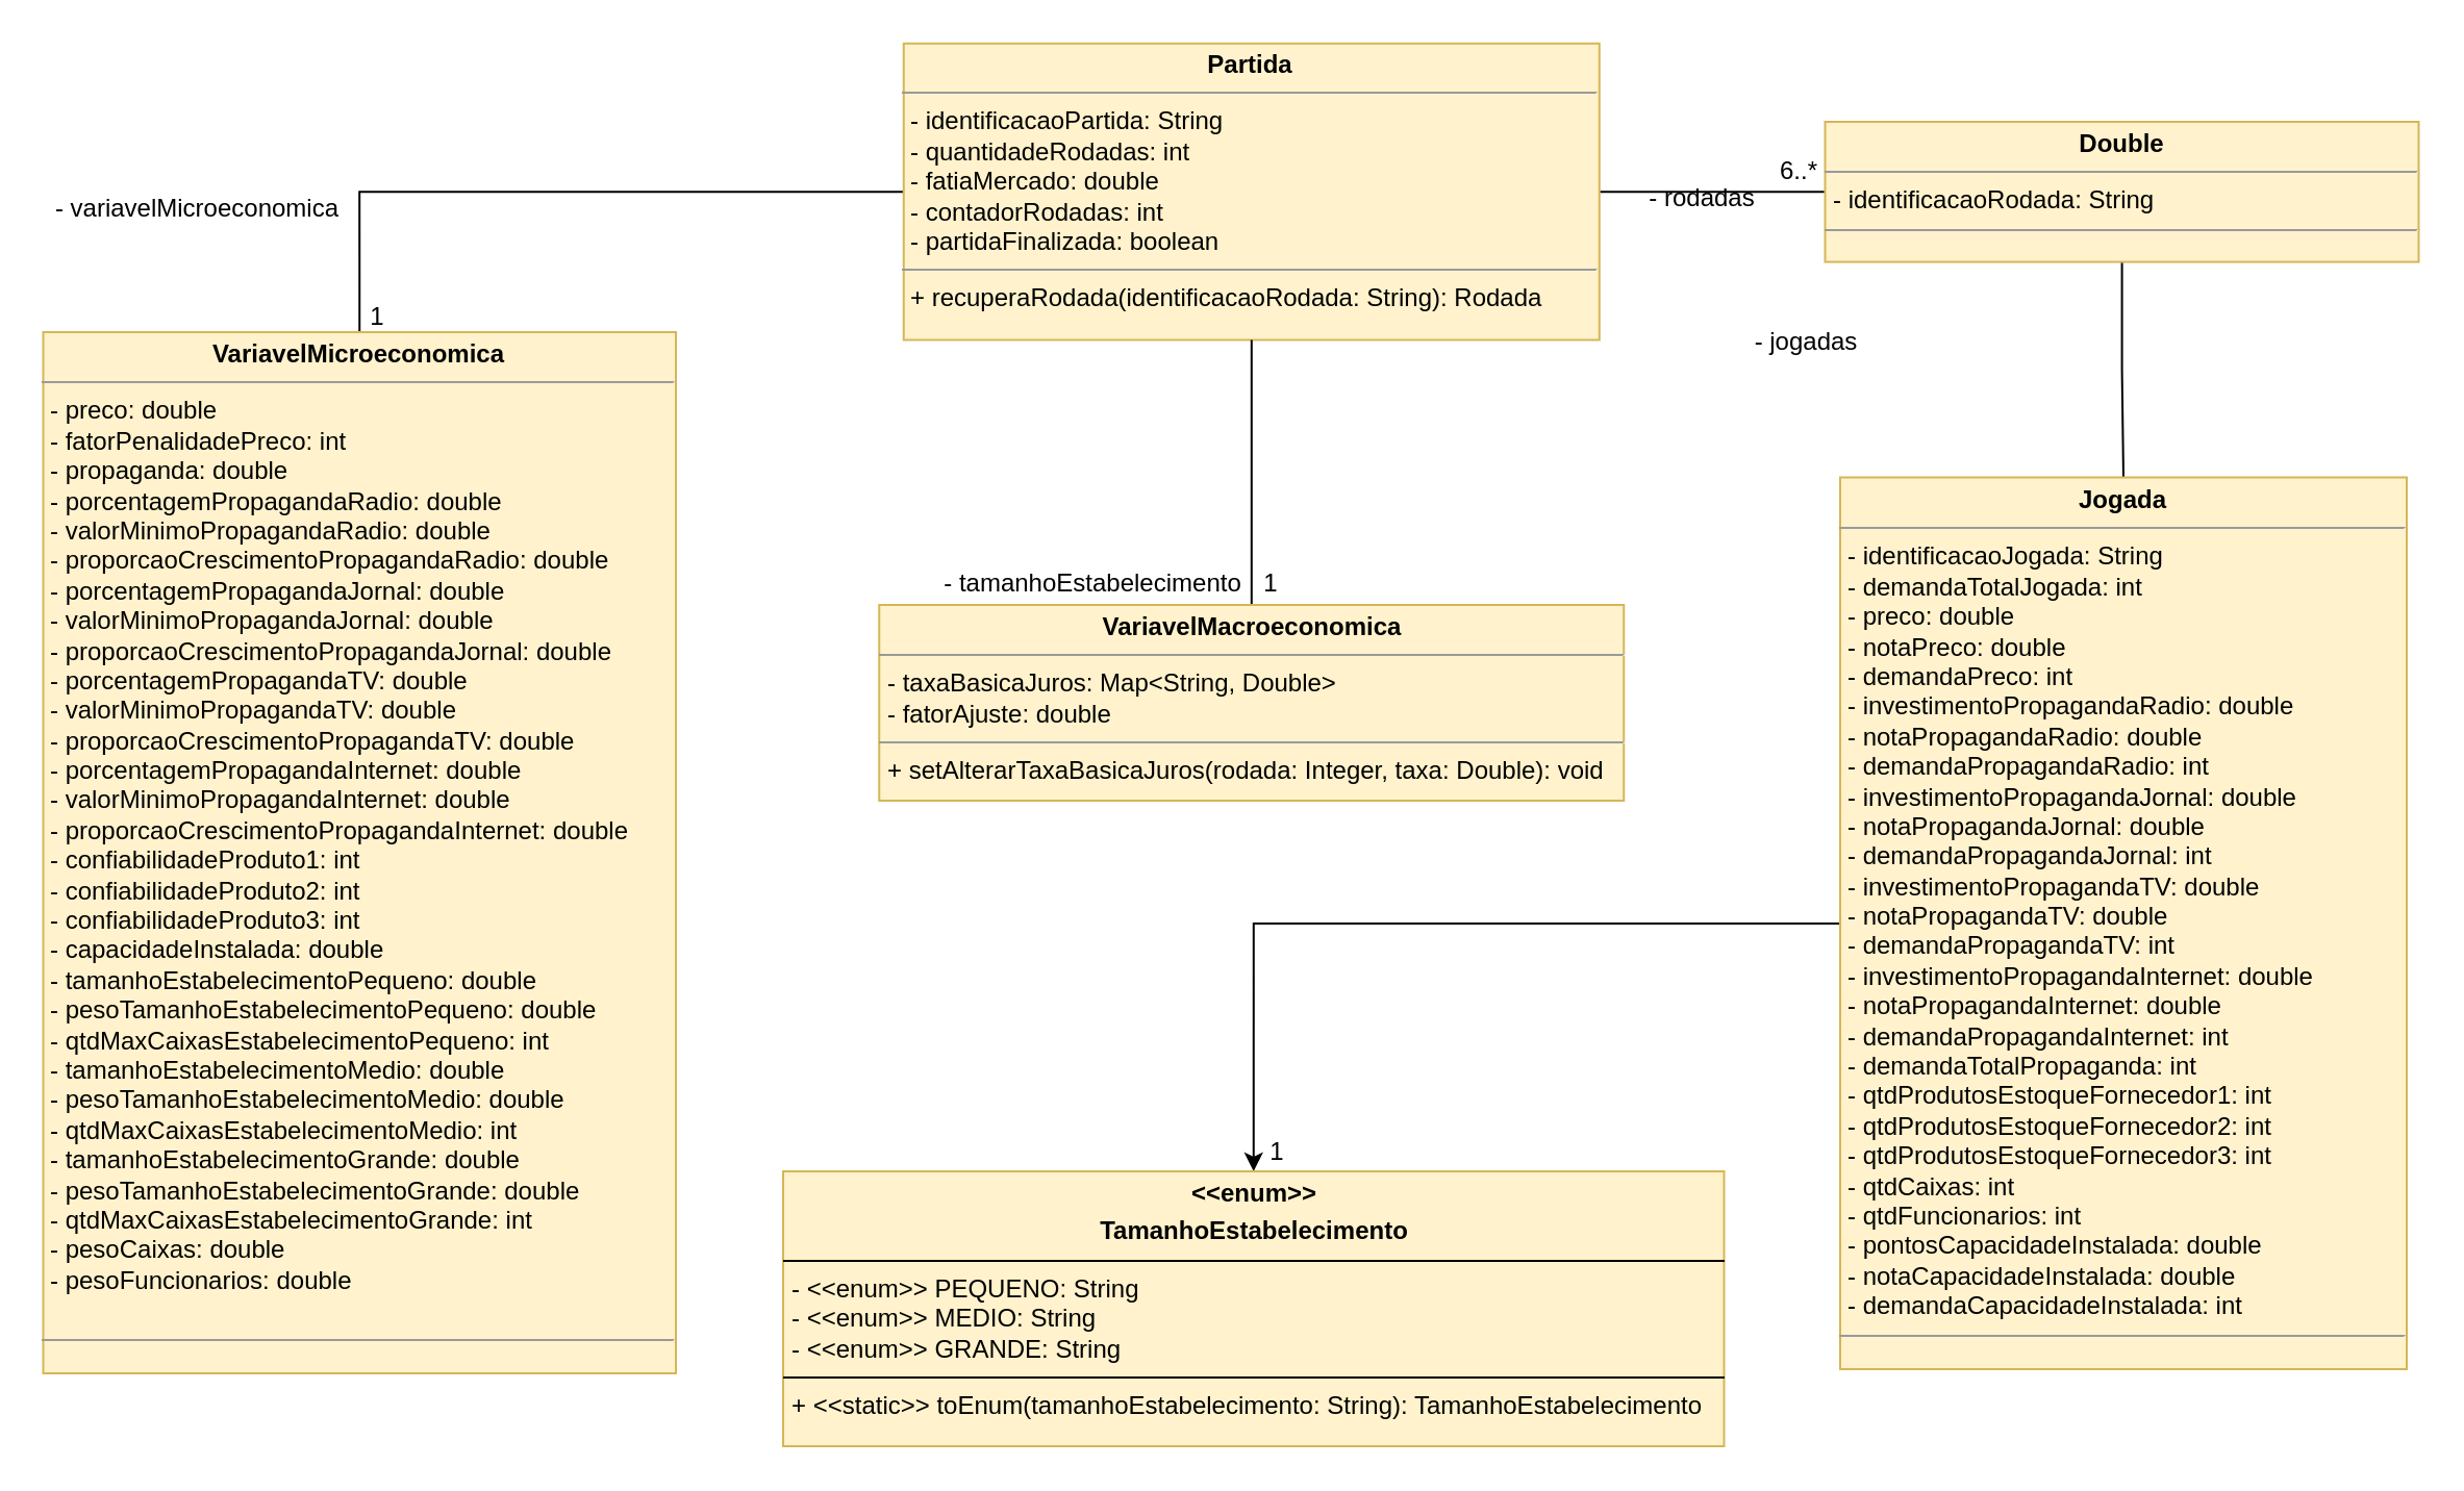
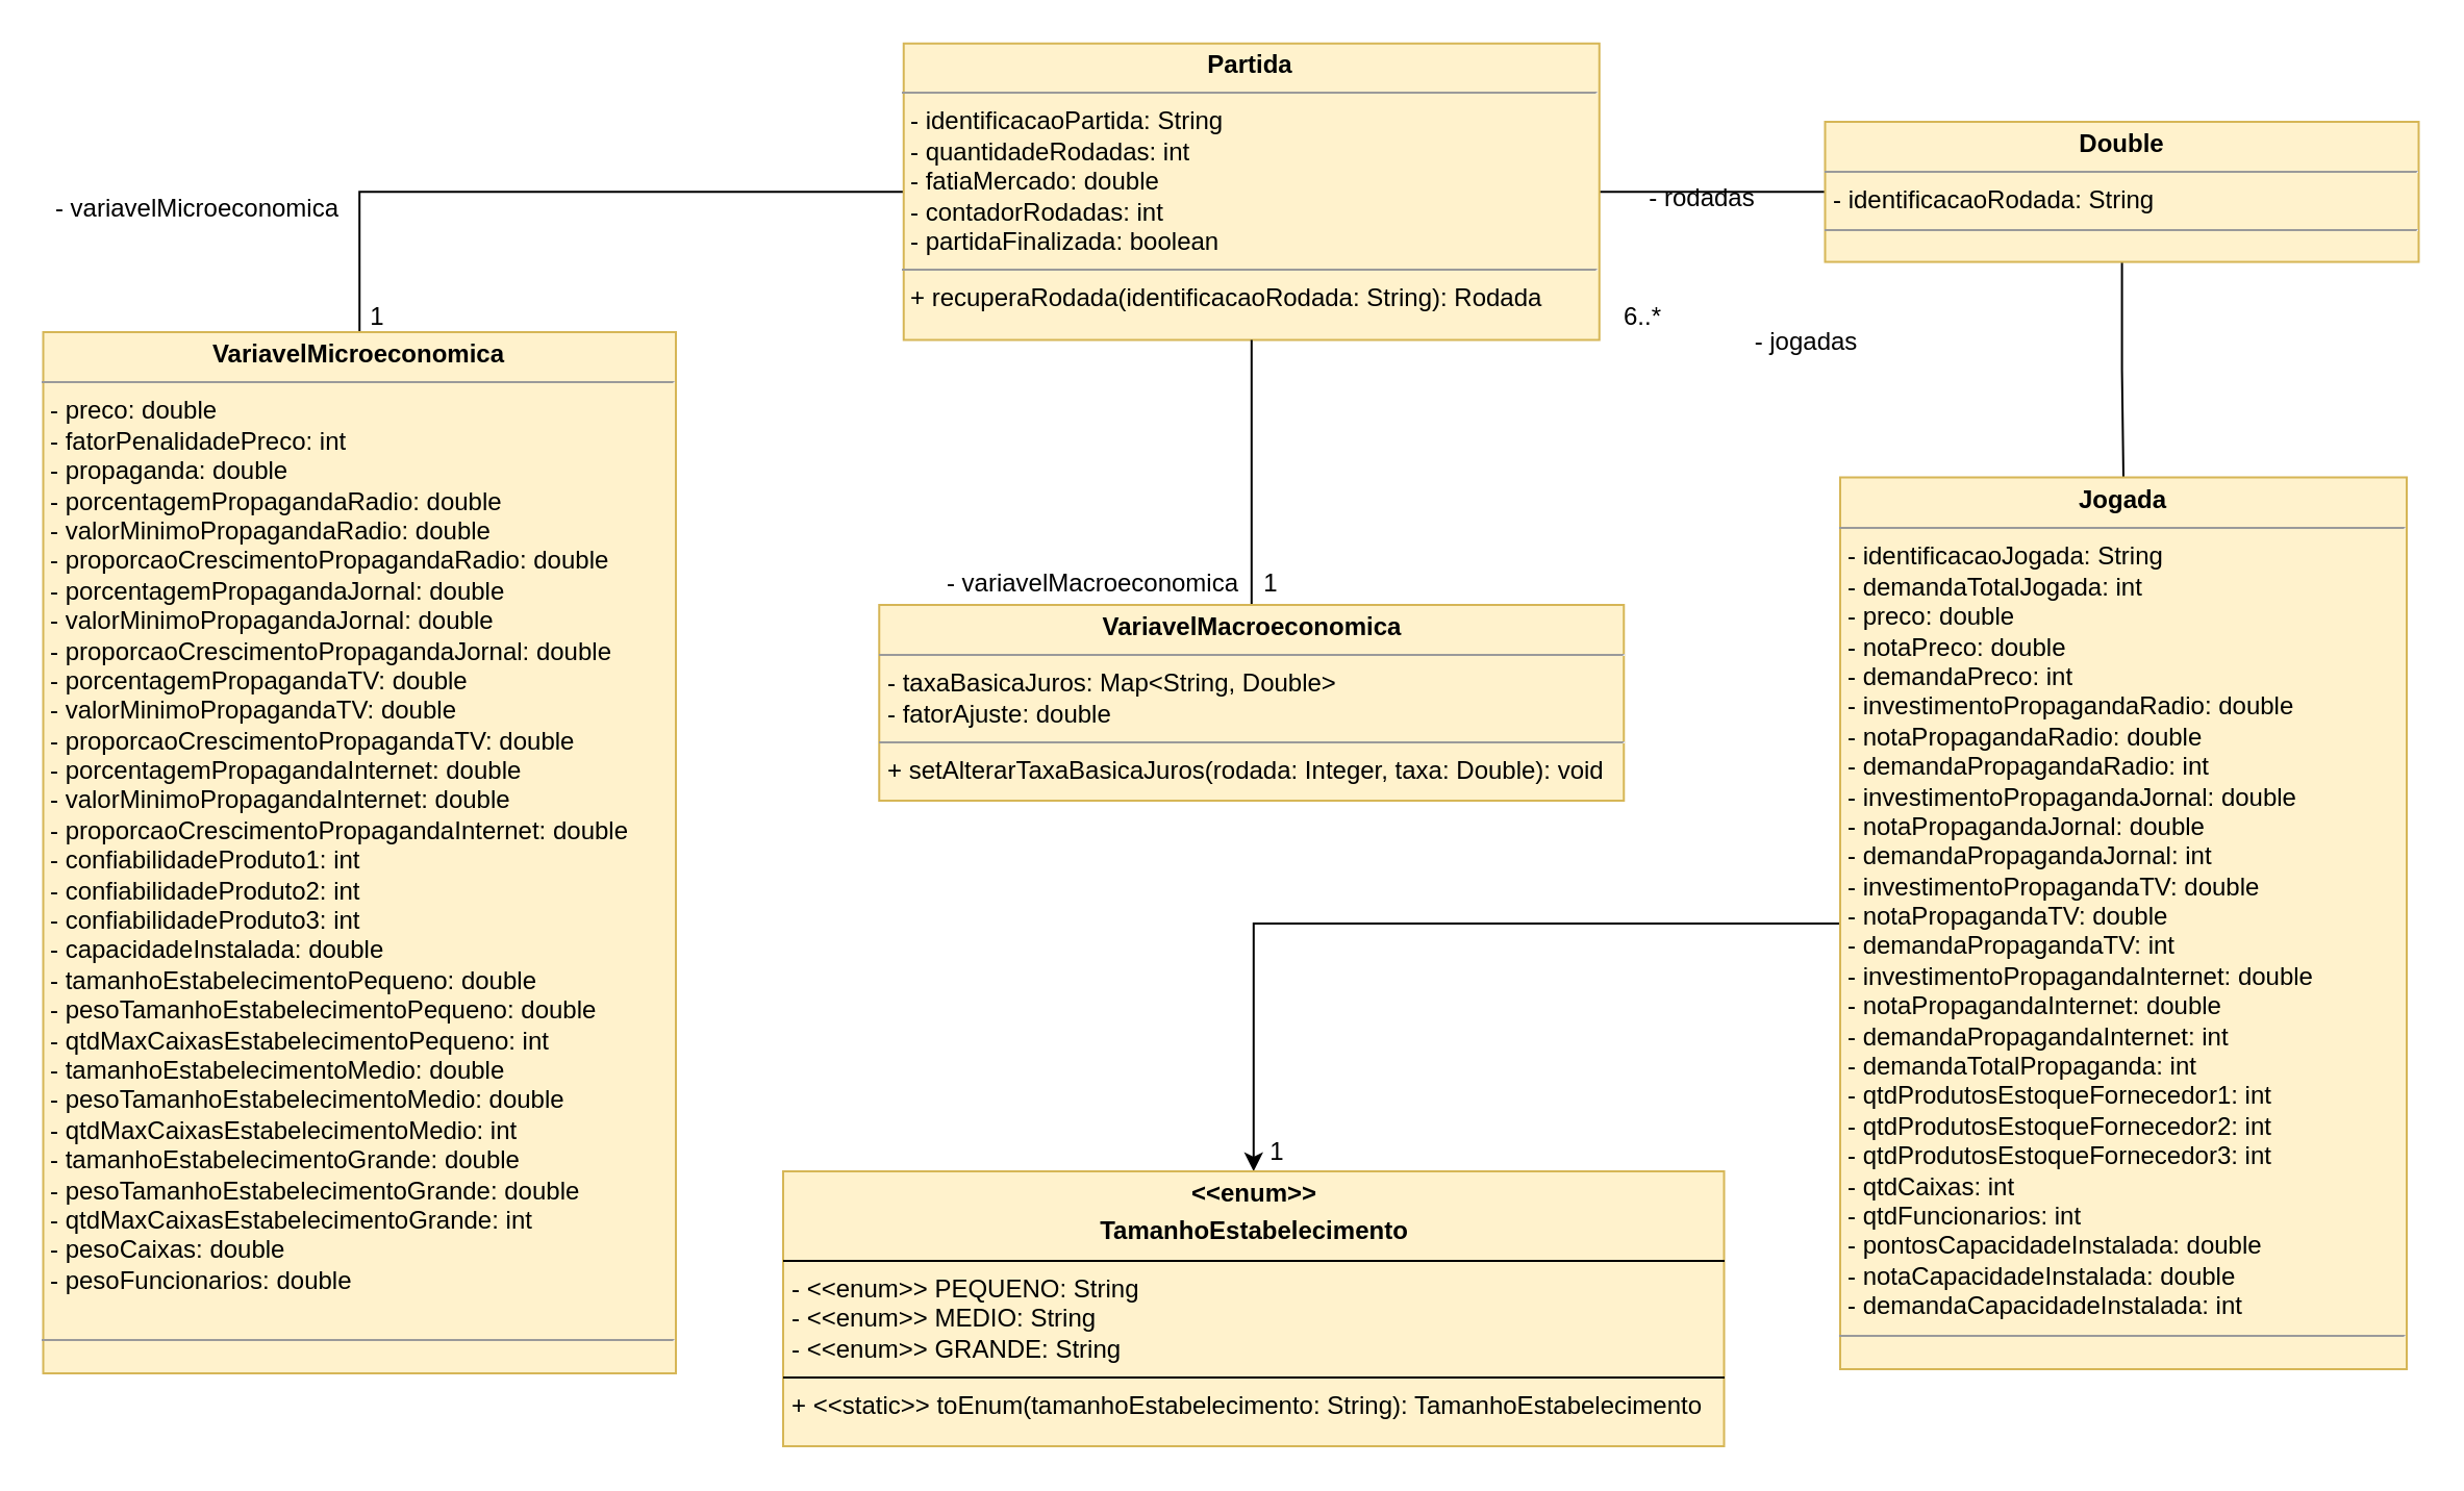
- <mxCell id="20" value="6..*" style="text;html=1;strokeColor=none;fillColor=none;align=center;verticalAlign=middle;whiteSpace=wrap;rounded=0;" vertex="1" parent="1"><mxGeometry x="851.25" y="74.14" width="24.5" height="16" as="geometry" /></mxCell>
+ <mxCell id="20" value="6..*" style="text;html=1;strokeColor=none;fillColor=none;align=center;verticalAlign=middle;whiteSpace=wrap;rounded=0;" vertex="1" parent="1"><mxGeometry x="776.25" y="144.14" width="24.5" height="16" as="geometry" /></mxCell>
- <mxCell id="8" value="- tamanhoEstabelecimento" style="text;html=1;strokeColor=none;fillColor=none;align=center;verticalAlign=middle;whiteSpace=wrap;rounded=0;" parent="1" vertex="1"><mxGeometry x="445" y="270" width="159" height="19" as="geometry" /></mxCell>
+ <mxCell id="8" value="- variavelMacroeconomica" style="text;html=1;strokeColor=none;fillColor=none;align=center;verticalAlign=middle;whiteSpace=wrap;rounded=0;" parent="1" vertex="1"><mxGeometry x="445" y="270" width="159" height="19" as="geometry" /></mxCell>
